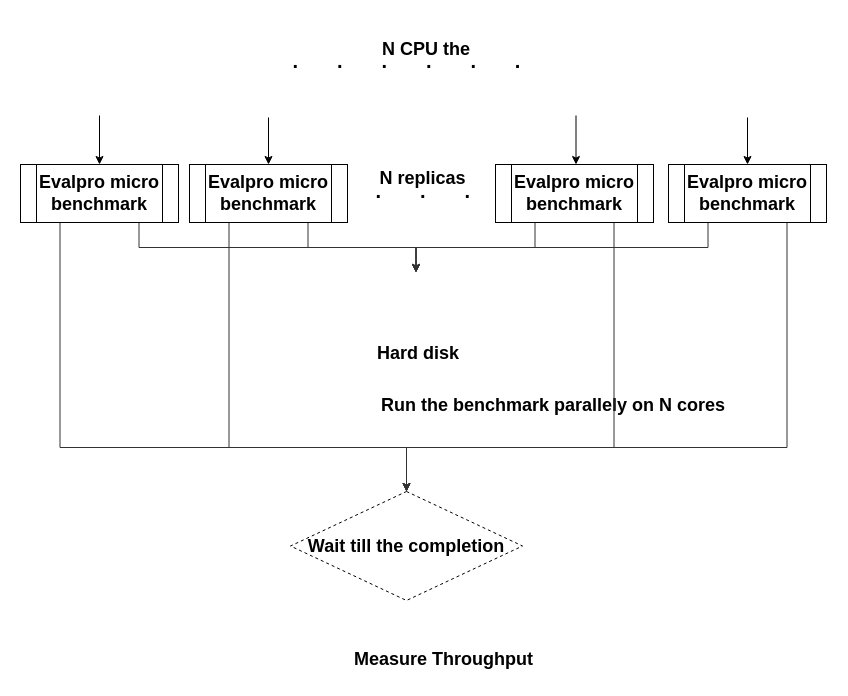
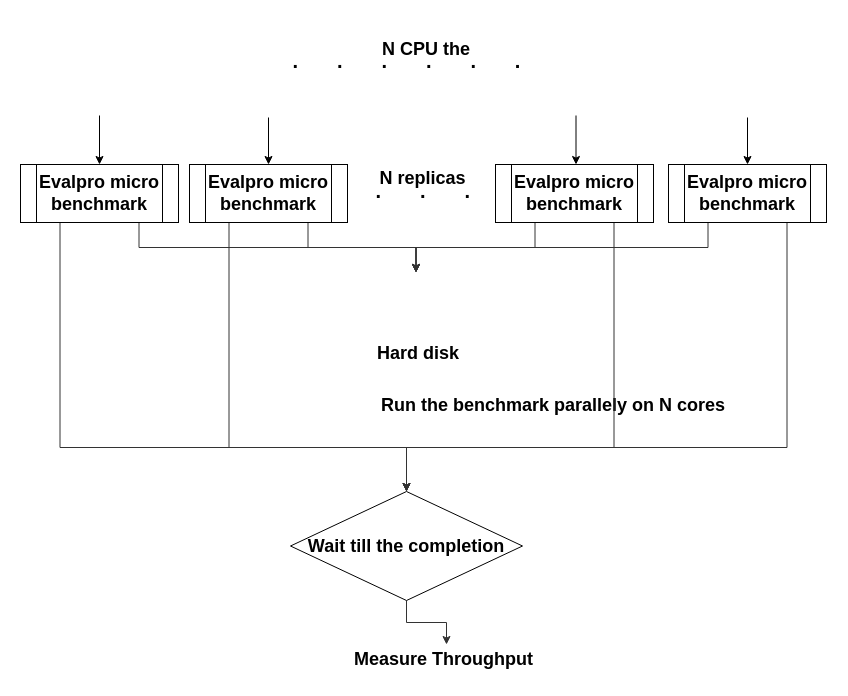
- <mxCell id="16" value="&lt;b&gt;Wait till the completion&lt;/b&gt;" style="rhombus;whiteSpace=wrap;html=1;fontSize=18;dashed=1;" vertex="1" parent="1"><mxGeometry x="290" y="491" width="232" height="109" as="geometry" /></mxCell>
+ <mxCell id="16" value="&lt;b&gt;Wait till the completion&lt;/b&gt;" style="rhombus;whiteSpace=wrap;html=1;fontSize=18;" vertex="1" parent="1"><mxGeometry x="290" y="491" width="232" height="109" as="geometry" /></mxCell>
+ <mxCell id="15" style="edgeStyle=orthogonalEdgeStyle;rounded=0;orthogonalLoop=1;jettySize=auto;html=1;exitX=0.5;exitY=1;exitDx=0;exitDy=0;fontSize=18;strokeColor=#333333;" edge="1" parent="1" source="16" target="18"><mxGeometry relative="1" as="geometry" /></mxCell>
